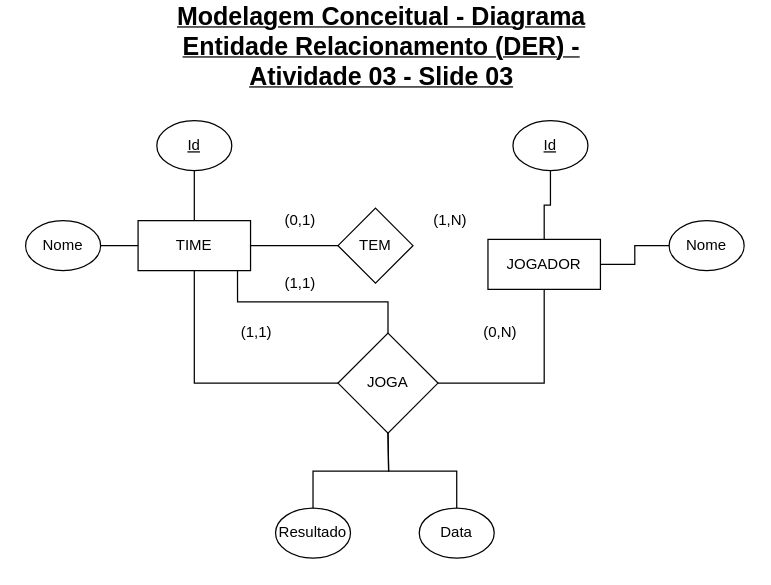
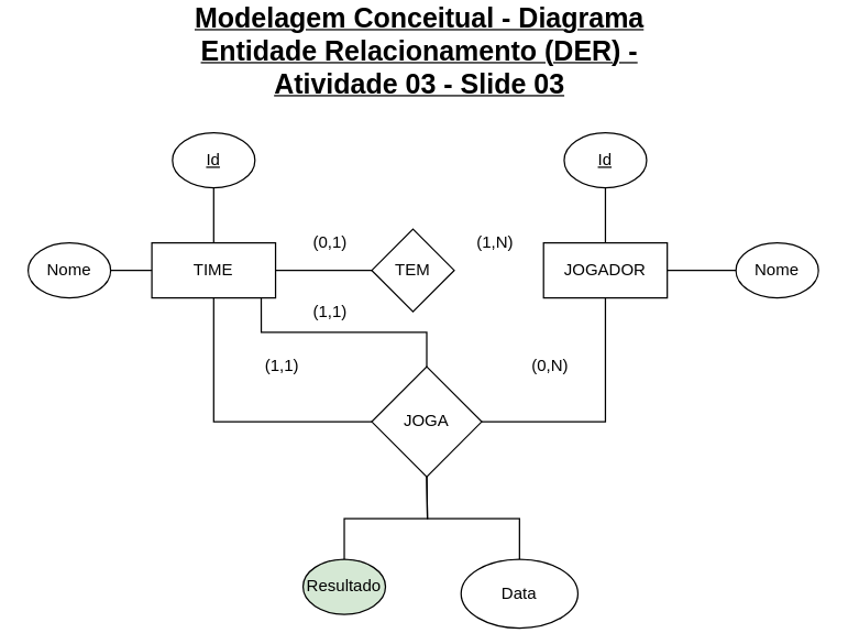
- <mxCell id="5" value="JOGADOR" style="rounded=0;whiteSpace=wrap;html=1;" vertex="1" parent="1"><mxGeometry x="390" y="185" width="90" height="40" as="geometry" /></mxCell>
+ <mxCell id="5" value="JOGADOR" style="rounded=0;whiteSpace=wrap;html=1;" vertex="1" parent="1"><mxGeometry x="395" y="170" width="90" height="40" as="geometry" /></mxCell>
- <mxCell id="25" value="Resultado" style="ellipse;whiteSpace=wrap;html=1;" vertex="1" parent="1"><mxGeometry x="220" y="400" width="60" height="40" as="geometry" /></mxCell>
+ <mxCell id="25" value="Resultado" style="ellipse;whiteSpace=wrap;html=1;fillColor=#d5e8d4;" vertex="1" parent="1"><mxGeometry x="220" y="400" width="60" height="40" as="geometry" /></mxCell>
- <mxCell id="21" value="Data" style="ellipse;whiteSpace=wrap;html=1;" vertex="1" parent="1"><mxGeometry x="335" y="400" width="60" height="40" as="geometry" /></mxCell>
+ <mxCell id="21" value="Data" style="ellipse;whiteSpace=wrap;html=1;" vertex="1" parent="1"><mxGeometry x="335" y="400" width="85" height="50" as="geometry" /></mxCell>
